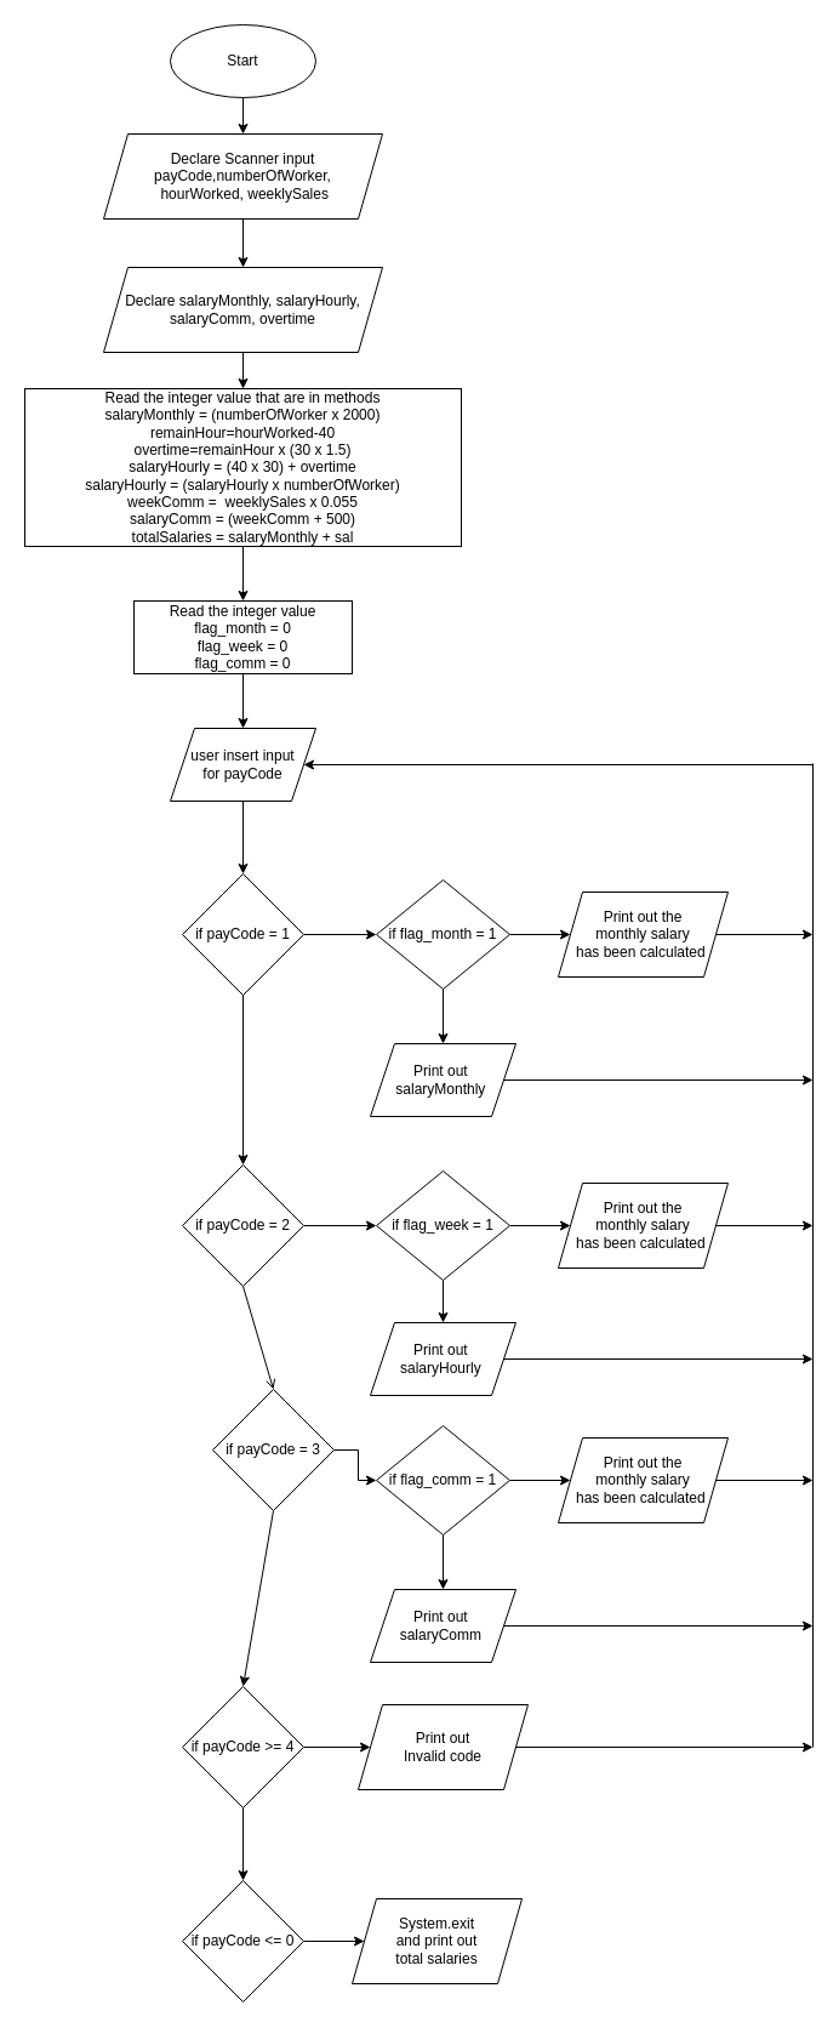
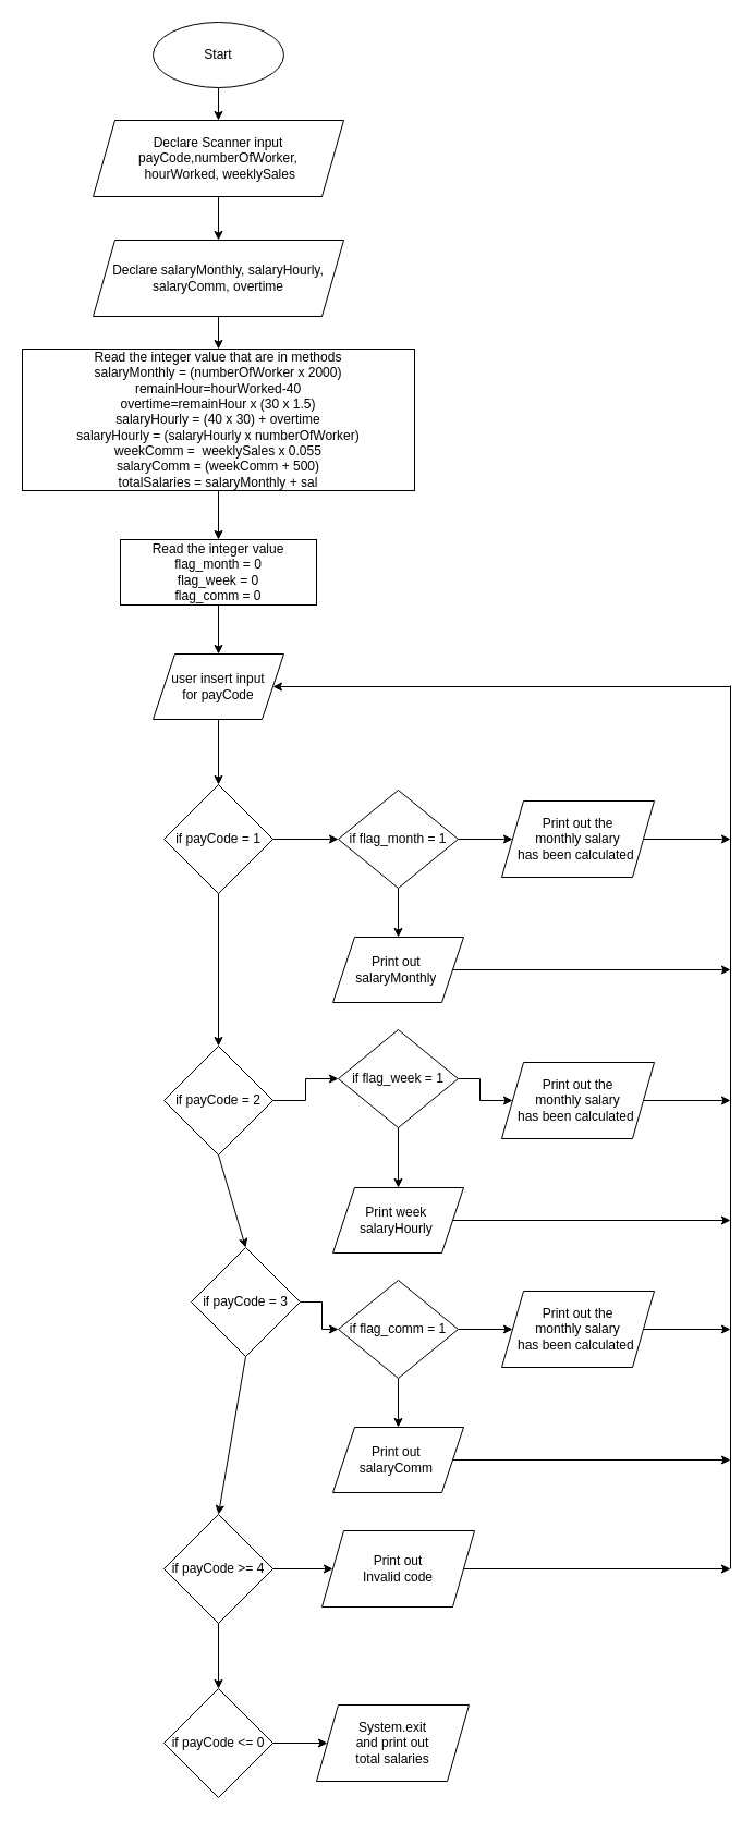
- <mxCell id="28" value="if flag_week = 1" style="rhombus;whiteSpace=wrap;html=1;" vertex="1" parent="1"><mxGeometry x="310" y="965" width="110" height="90" as="geometry" /></mxCell>
+ <mxCell id="28" value="if flag_week = 1" style="rhombus;whiteSpace=wrap;html=1;" vertex="1" parent="1"><mxGeometry x="310" y="945" width="110" height="90" as="geometry" /></mxCell>
- <mxCell id="37" value="Print out&amp;nbsp;&lt;br&gt;salaryHourly&amp;nbsp;" style="shape=parallelogram;perimeter=parallelogramPerimeter;whiteSpace=wrap;html=1;fixedSize=1;" vertex="1" parent="1"><mxGeometry x="305" y="1090" width="120" height="60" as="geometry" /></mxCell>
+ <mxCell id="37" value="Print week&amp;nbsp;&lt;br&gt;salaryHourly&amp;nbsp;" style="shape=parallelogram;perimeter=parallelogramPerimeter;whiteSpace=wrap;html=1;fixedSize=1;" vertex="1" parent="1"><mxGeometry x="305" y="1090" width="120" height="60" as="geometry" /></mxCell>
- <mxCell id="51" value="" style="endArrow=open;html=1;entryX=0.5;entryY=0;entryDx=0;entryDy=0;exitX=0.5;exitY=1;exitDx=0;exitDy=0;" edge="1" parent="1" source="19" target="21"><mxGeometry width="50" height="50" relative="1" as="geometry"><mxPoint x="100" y="1150" as="sourcePoint" /><mxPoint x="150" y="1100" as="targetPoint" /></mxGeometry></mxCell>
+ <mxCell id="51" value="" style="endArrow=classic;html=1;entryX=0.5;entryY=0;entryDx=0;entryDy=0;exitX=0.5;exitY=1;exitDx=0;exitDy=0;" edge="1" parent="1" source="19" target="21"><mxGeometry width="50" height="50" relative="1" as="geometry"><mxPoint x="100" y="1150" as="sourcePoint" /><mxPoint x="150" y="1100" as="targetPoint" /></mxGeometry></mxCell>
